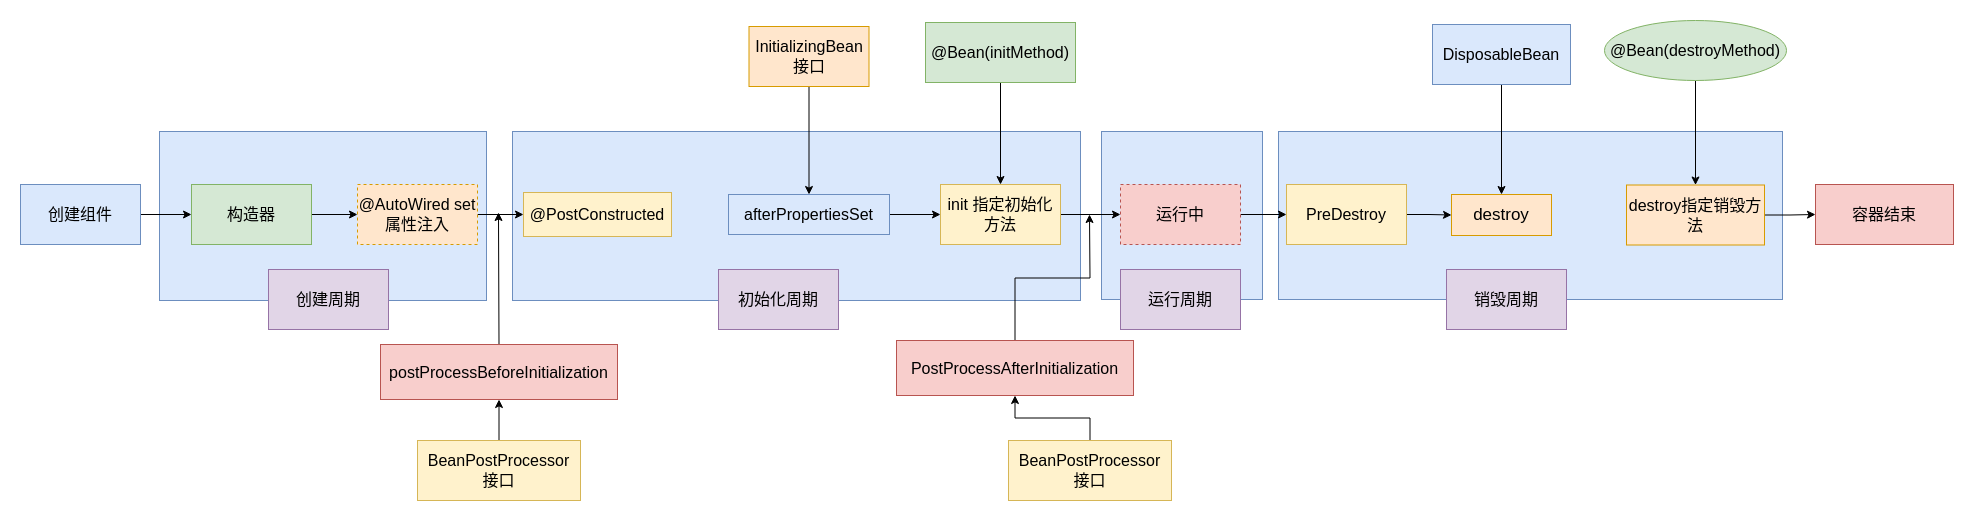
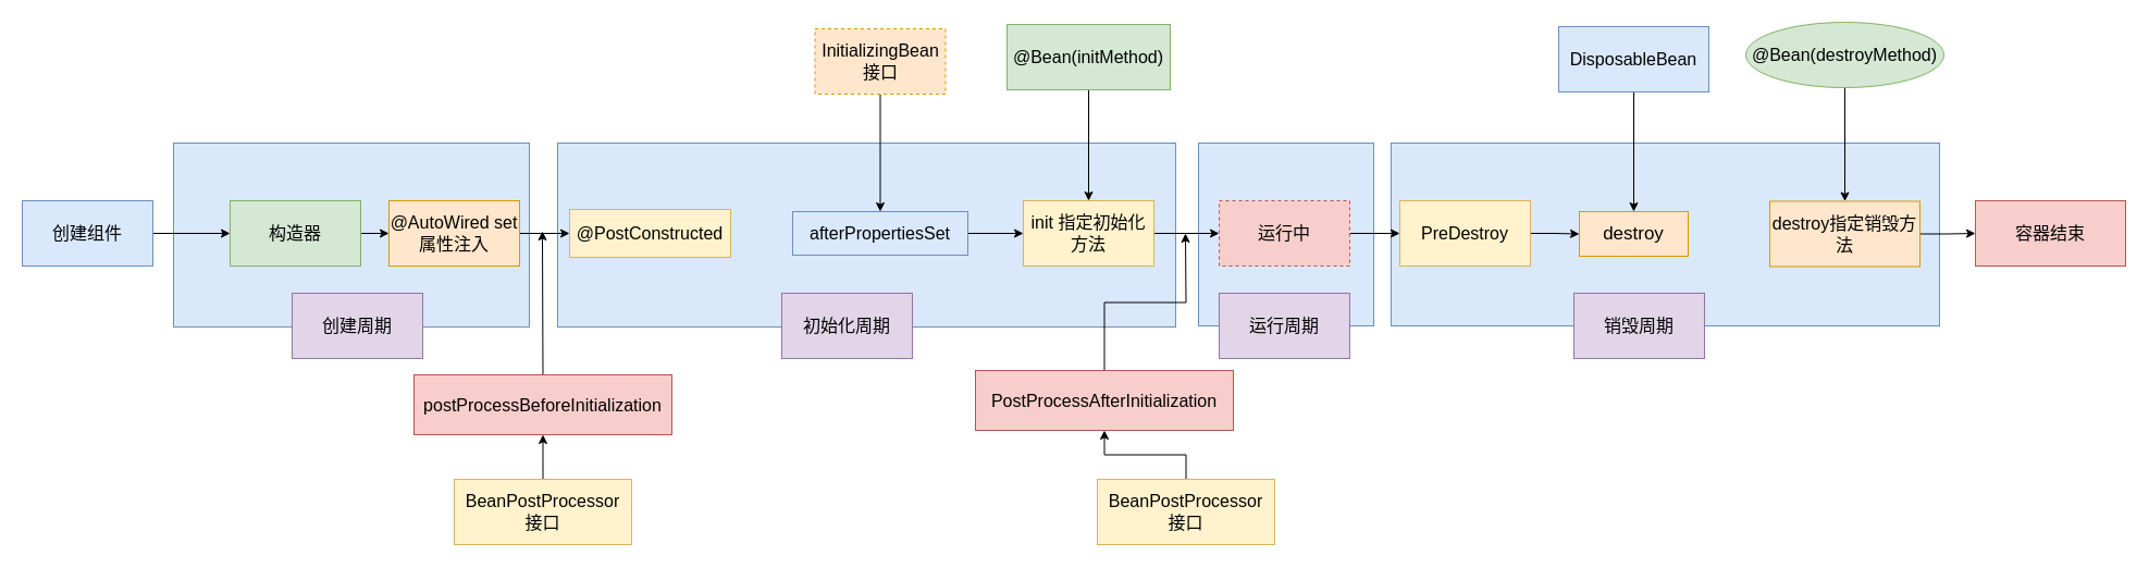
- <mxCell id="16" value="InitializingBean&#10;接口" style="rounded=0;whiteSpace=wrap;fillColor=#ffe6cc;labelBorderColor=none;labelBackgroundColor=none;fontSize=16;verticalAlign=middle;strokeColor=#d79b00;" vertex="1" parent="1"><mxGeometry x="748.5" y="26" width="120" height="60" as="geometry" /></mxCell>
+ <mxCell id="16" value="InitializingBean&#10;接口" style="rounded=0;whiteSpace=wrap;fillColor=#ffe6cc;labelBorderColor=none;labelBackgroundColor=none;fontSize=16;verticalAlign=middle;strokeColor=#d79b00;dashed=1;" vertex="1" parent="1"><mxGeometry x="748.5" y="26" width="120" height="60" as="geometry" /></mxCell>
- <mxCell id="9" value="构造器" style="rounded=0;whiteSpace=wrap;html=1;fillColor=#d5e8d4;labelBorderColor=none;labelBackgroundColor=none;fontSize=16;verticalAlign=middle;strokeColor=#82b366;" vertex="1" parent="1"><mxGeometry x="191" y="184" width="120" height="60" as="geometry" /></mxCell>
+ <mxCell id="9" value="构造器" style="rounded=0;whiteSpace=wrap;html=1;fillColor=#d5e8d4;labelBorderColor=none;labelBackgroundColor=none;fontSize=16;verticalAlign=middle;strokeColor=#82b366;" vertex="1" parent="1"><mxGeometry x="211" y="184" width="120" height="60" as="geometry" /></mxCell>
- <mxCell id="11" value="@AutoWired set 属性注入" style="rounded=0;whiteSpace=wrap;html=1;fillColor=#ffe6cc;labelBorderColor=none;labelBackgroundColor=none;fontSize=16;verticalAlign=middle;strokeColor=#d79b00;dashed=1;" vertex="1" parent="1"><mxGeometry x="357" y="184" width="120" height="60" as="geometry" /></mxCell>
+ <mxCell id="11" value="@AutoWired set 属性注入" style="rounded=0;whiteSpace=wrap;html=1;fillColor=#ffe6cc;labelBorderColor=none;labelBackgroundColor=none;fontSize=16;verticalAlign=middle;strokeColor=#d79b00;" vertex="1" parent="1"><mxGeometry x="357" y="184" width="120" height="60" as="geometry" /></mxCell>
